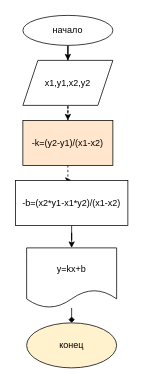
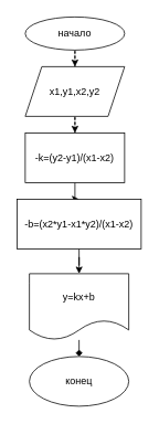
- <mxCell id="2" value="" style="edgeStyle=orthogonalEdgeStyle;rounded=0;orthogonalLoop=1;jettySize=auto;html=1;" parent="1" source="3" target="5" edge="1"><mxGeometry relative="1" as="geometry" /></mxCell>
+ <mxCell id="2" value="" style="edgeStyle=orthogonalEdgeStyle;rounded=0;orthogonalLoop=1;jettySize=auto;html=1;dashed=1;" parent="1" source="3" target="5" edge="1"><mxGeometry relative="1" as="geometry" /></mxCell>
- <mxCell id="7" value="-k=(y2-y1)/(x1-x2)" style="whiteSpace=wrap;html=1;fillColor=#ffe6cc;" parent="1" vertex="1"><mxGeometry x="30" y="160" width="120" height="60" as="geometry" /></mxCell>
+ <mxCell id="7" value="-k=(y2-y1)/(x1-x2)" style="whiteSpace=wrap;html=1;" parent="1" vertex="1"><mxGeometry x="30" y="160" width="120" height="60" as="geometry" /></mxCell>
- <mxCell id="6" value="" style="edgeStyle=orthogonalEdgeStyle;rounded=0;orthogonalLoop=1;jettySize=auto;html=1;dashed=1;" parent="1" source="7" target="9" edge="1"><mxGeometry relative="1" as="geometry" /></mxCell>
+ <mxCell id="6" value="" style="edgeStyle=orthogonalEdgeStyle;rounded=0;orthogonalLoop=1;jettySize=auto;html=1;" parent="1" source="7" target="9" edge="1"><mxGeometry relative="1" as="geometry" /></mxCell>
- <mxCell id="12" value="конец" style="ellipse;whiteSpace=wrap;html=1;fillColor=#fff2cc;" parent="1" vertex="1"><mxGeometry x="35" y="430" width="120" height="60" as="geometry" /></mxCell>
+ <mxCell id="12" value="конец" style="ellipse;whiteSpace=wrap;html=1;" parent="1" vertex="1"><mxGeometry x="35" y="430" width="120" height="60" as="geometry" /></mxCell>
